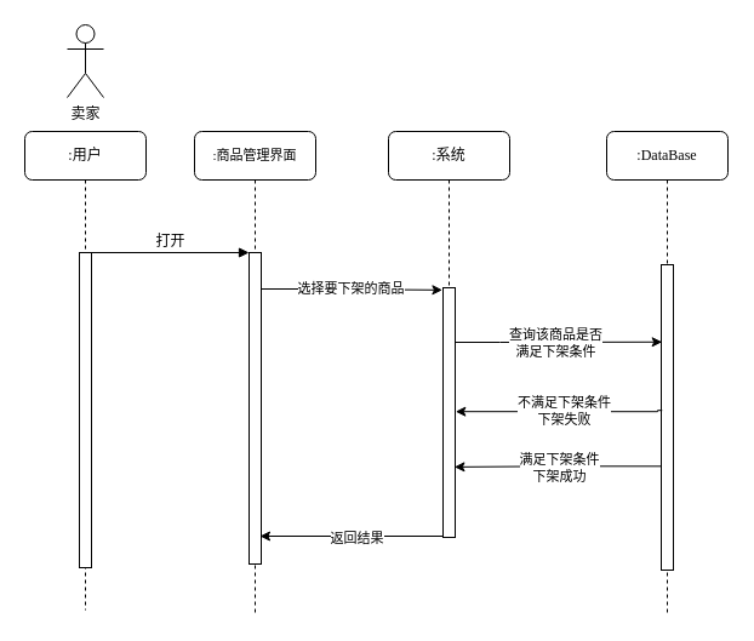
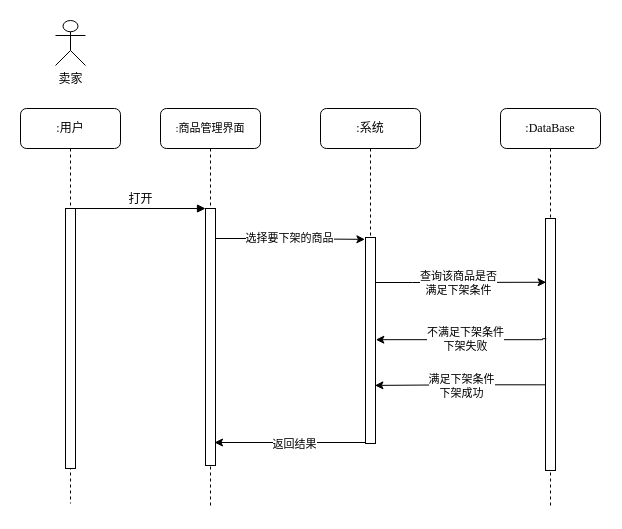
- <mxCell id="11" value="卖家" style="shape=umlActor;verticalLabelPosition=bottom;verticalAlign=top;html=1;outlineConnect=0;" vertex="1" parent="1"><mxGeometry x="55" y="20" width="30" height="60" as="geometry" /></mxCell>
+ <mxCell id="11" value="卖家" style="shape=umlActor;verticalLabelPosition=bottom;verticalAlign=top;html=1;outlineConnect=0;" vertex="1" parent="1"><mxGeometry x="55" y="20" width="30" height="45" as="geometry" /></mxCell>
